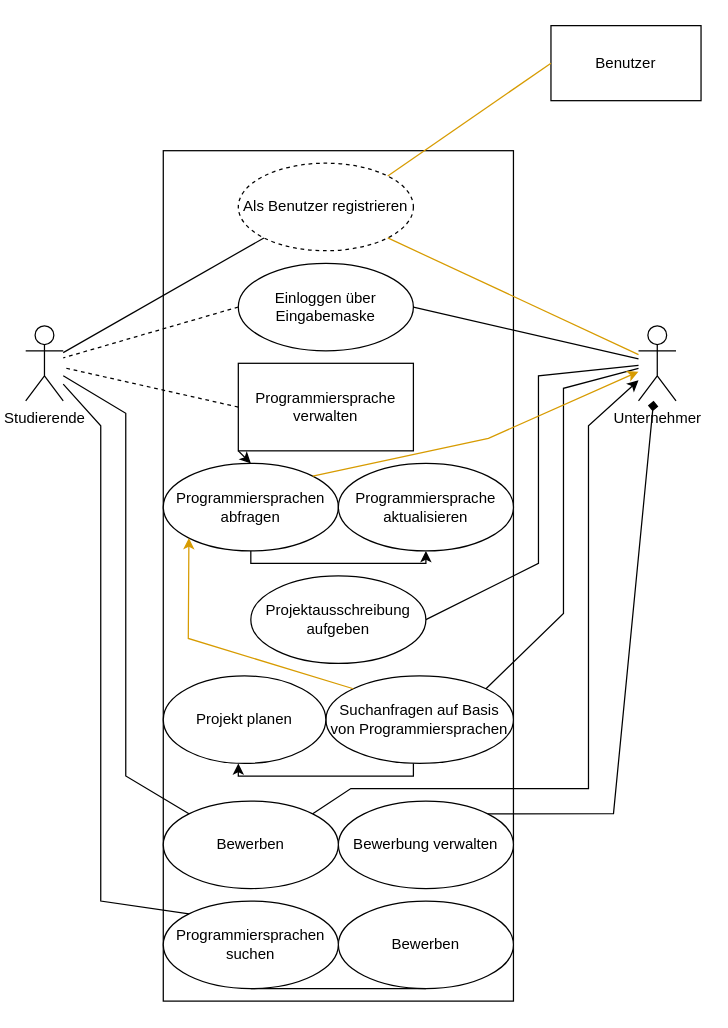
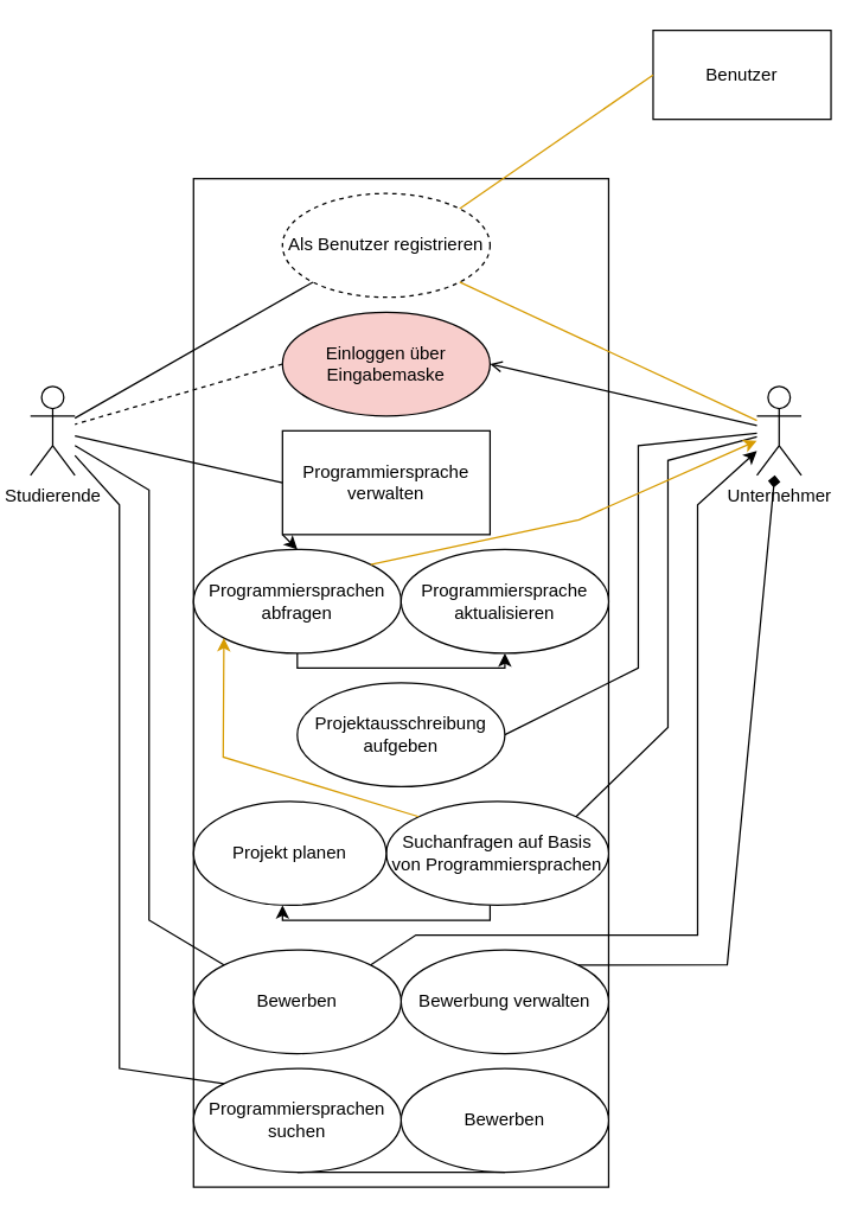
- <mxCell id="10" value="Einloggen über Eingabemaske" style="ellipse;whiteSpace=wrap;html=1;" parent="1" vertex="1"><mxGeometry x="190" y="210" width="140" height="70" as="geometry" /></mxCell>
+ <mxCell id="10" value="Einloggen über Eingabemaske" style="ellipse;whiteSpace=wrap;html=1;fillColor=#f8cecc;" parent="1" vertex="1"><mxGeometry x="190" y="210" width="140" height="70" as="geometry" /></mxCell>
- <mxCell id="11" value="" style="endArrow=none;html=1;rounded=0;entryX=1;entryY=0.5;entryDx=0;entryDy=0;" parent="1" source="2" target="10" edge="1"><mxGeometry width="50" height="50" relative="1" as="geometry"><mxPoint x="300" y="340" as="sourcePoint" /><mxPoint x="350" y="290" as="targetPoint" /></mxGeometry></mxCell>
+ <mxCell id="11" value="" style="endArrow=open;html=1;rounded=0;entryX=1;entryY=0.5;entryDx=0;entryDy=0;" parent="1" source="2" target="10" edge="1"><mxGeometry width="50" height="50" relative="1" as="geometry"><mxPoint x="300" y="340" as="sourcePoint" /><mxPoint x="350" y="290" as="targetPoint" /></mxGeometry></mxCell>
- <mxCell id="14" value="" style="endArrow=none;html=1;rounded=0;exitX=0;exitY=0.5;exitDx=0;exitDy=0;dashed=1;" parent="1" source="13" target="3" edge="1"><mxGeometry width="50" height="50" relative="1" as="geometry"><mxPoint x="330" y="420" as="sourcePoint" /><mxPoint x="380" y="370" as="targetPoint" /></mxGeometry></mxCell>
+ <mxCell id="14" value="" style="endArrow=none;html=1;rounded=0;exitX=0;exitY=0.5;exitDx=0;exitDy=0;" parent="1" source="13" target="3" edge="1"><mxGeometry width="50" height="50" relative="1" as="geometry"><mxPoint x="330" y="420" as="sourcePoint" /><mxPoint x="380" y="370" as="targetPoint" /></mxGeometry></mxCell>
